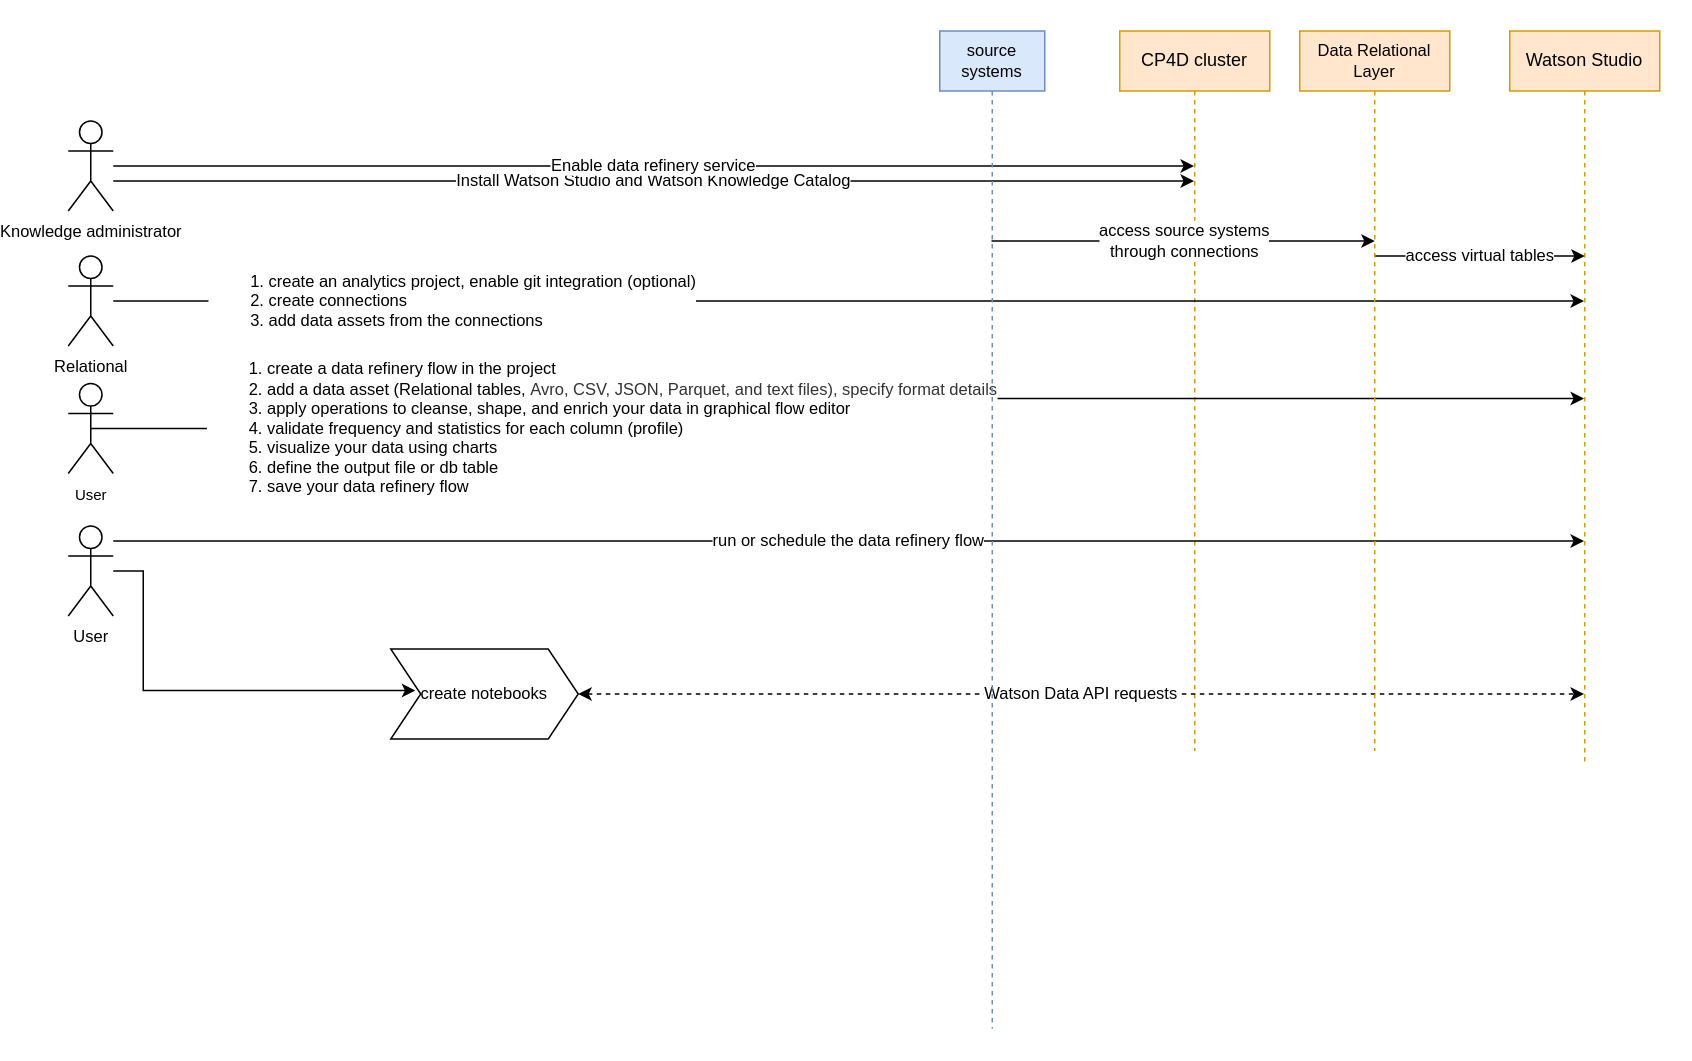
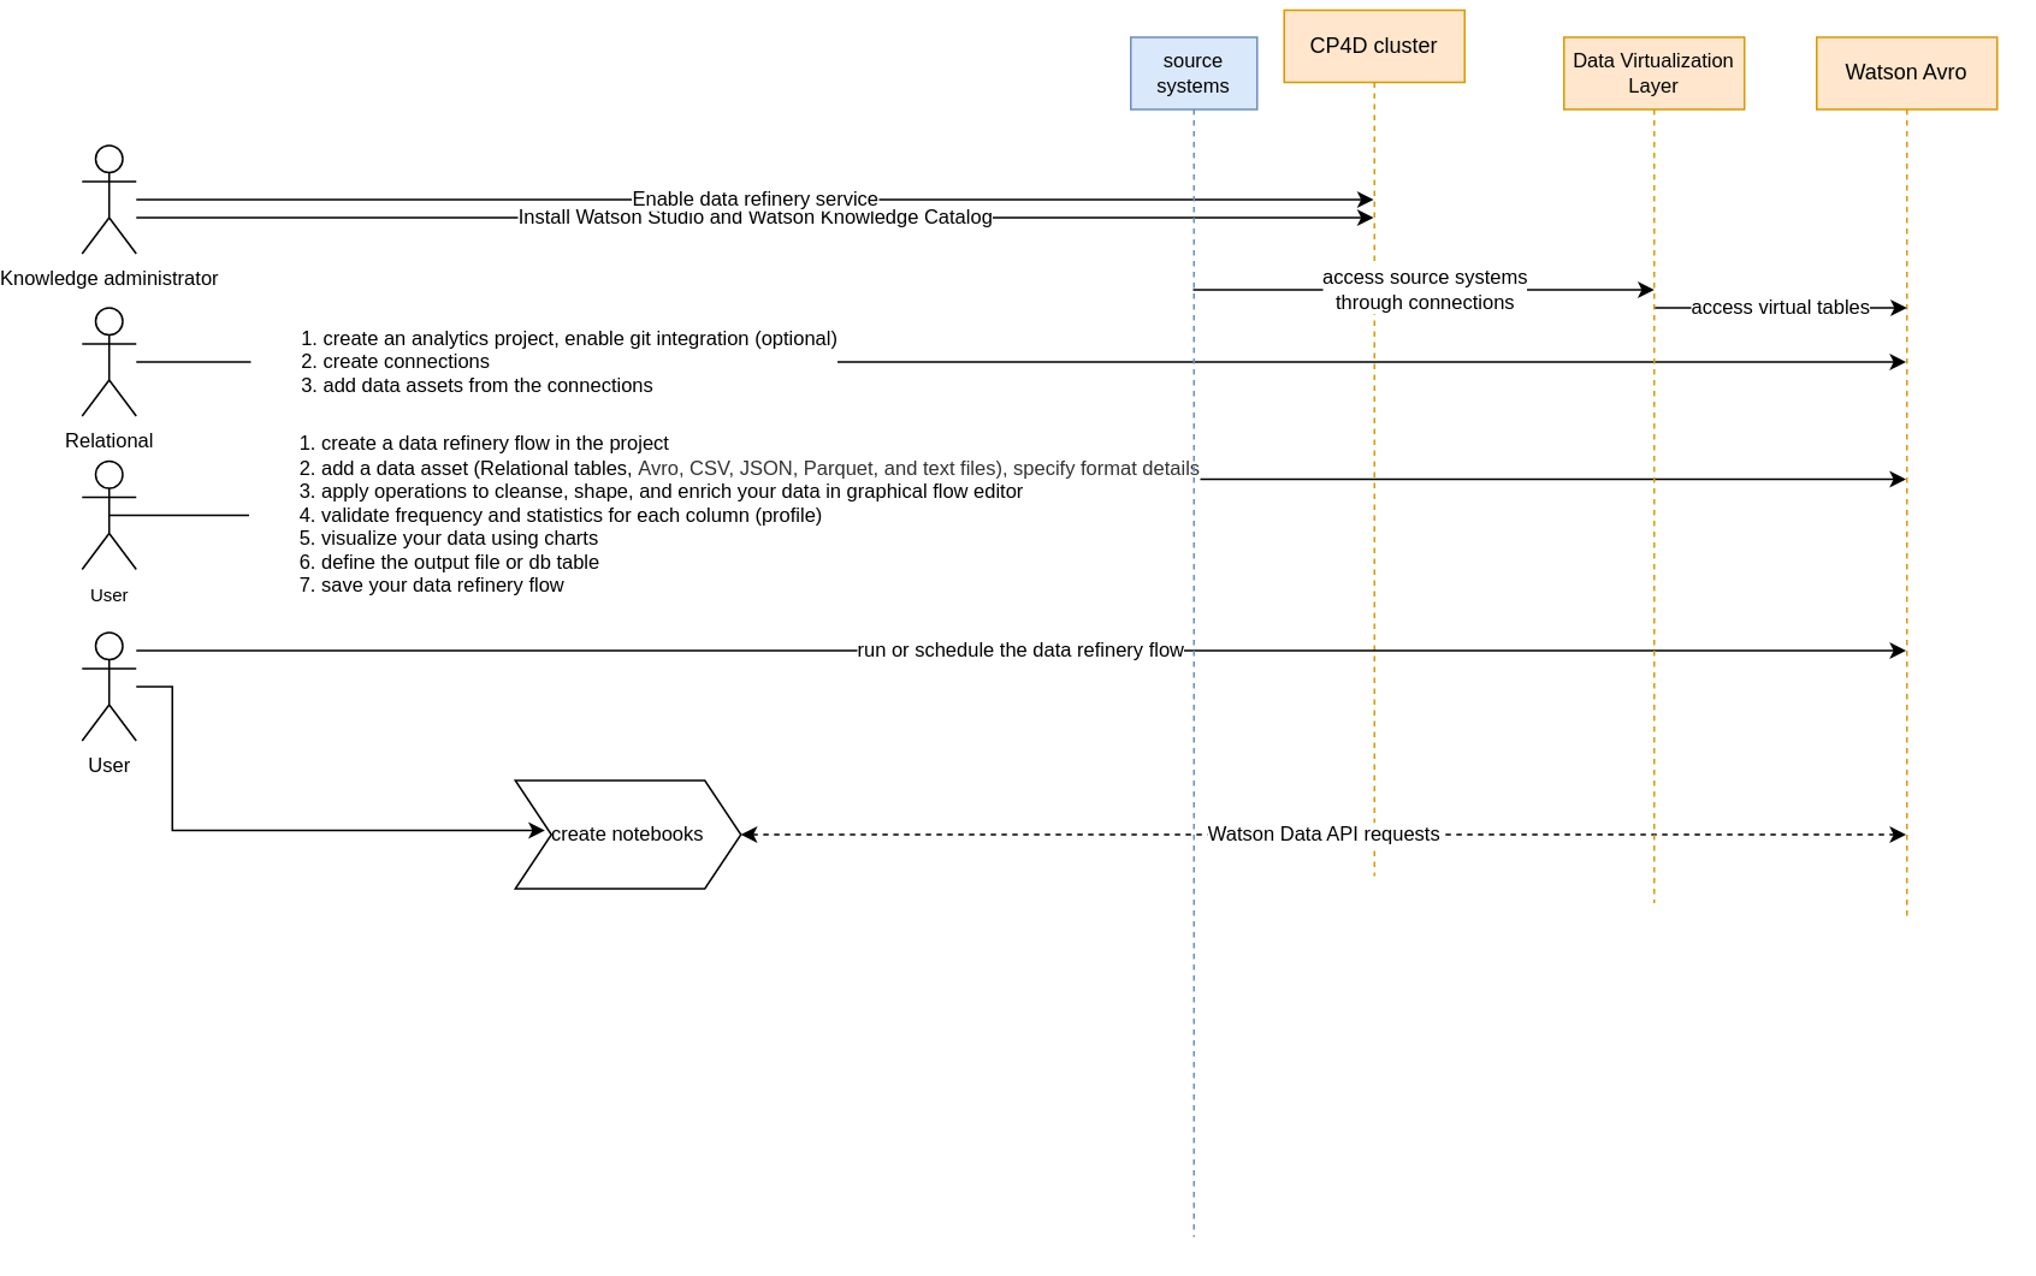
- <mxCell id="17" value="Data Relational Layer" style="shape=umlLifeline;perimeter=lifelinePerimeter;whiteSpace=wrap;html=1;container=1;collapsible=0;recursiveResize=0;outlineConnect=0;fillColor=#ffe6cc;strokeColor=#d79b00;fontSize=11;" vertex="1" parent="1"><mxGeometry x="841" y="20" width="100" height="480" as="geometry" /></mxCell>
+ <mxCell id="17" value="Data Virtualization Layer" style="shape=umlLifeline;perimeter=lifelinePerimeter;whiteSpace=wrap;html=1;container=1;collapsible=0;recursiveResize=0;outlineConnect=0;fillColor=#ffe6cc;strokeColor=#d79b00;fontSize=11;" vertex="1" parent="1"><mxGeometry x="841" y="20" width="100" height="480" as="geometry" /></mxCell>
- <mxCell id="2" value="Watson Studio" style="shape=umlLifeline;perimeter=lifelinePerimeter;whiteSpace=wrap;html=1;container=1;collapsible=0;recursiveResize=0;outlineConnect=0;fillColor=#ffe6cc;strokeColor=#d79b00;" vertex="1" parent="1"><mxGeometry x="981" y="20" width="100" height="490" as="geometry" /></mxCell>
+ <mxCell id="2" value="Watson Avro" style="shape=umlLifeline;perimeter=lifelinePerimeter;whiteSpace=wrap;html=1;container=1;collapsible=0;recursiveResize=0;outlineConnect=0;fillColor=#ffe6cc;strokeColor=#d79b00;" vertex="1" parent="1"><mxGeometry x="981" y="20" width="100" height="490" as="geometry" /></mxCell>
- <mxCell id="6" value="CP4D cluster" style="shape=umlLifeline;perimeter=lifelinePerimeter;whiteSpace=wrap;html=1;container=1;collapsible=0;recursiveResize=0;outlineConnect=0;fillColor=#ffe6cc;strokeColor=#d79b00;" vertex="1" parent="1"><mxGeometry x="721" y="20" width="100" height="480" as="geometry" /></mxCell>
+ <mxCell id="6" value="CP4D cluster" style="shape=umlLifeline;perimeter=lifelinePerimeter;whiteSpace=wrap;html=1;container=1;collapsible=0;recursiveResize=0;outlineConnect=0;fillColor=#ffe6cc;strokeColor=#d79b00;" vertex="1" parent="1"><mxGeometry x="686" y="5" width="100" height="480" as="geometry" /></mxCell>
- <mxCell id="15" value="&lt;font style=&quot;font-size: 11px&quot;&gt;create notebooks&lt;/font&gt;" style="shape=step;perimeter=stepPerimeter;whiteSpace=wrap;html=1;fixedSize=1;" vertex="1" parent="1"><mxGeometry x="235" y="432" width="125" height="60" as="geometry" /></mxCell>
+ <mxCell id="15" value="&lt;font style=&quot;font-size: 11px&quot;&gt;create notebooks&lt;/font&gt;" style="shape=step;perimeter=stepPerimeter;whiteSpace=wrap;html=1;fixedSize=1;" vertex="1" parent="1"><mxGeometry x="260" y="432" width="125" height="60" as="geometry" /></mxCell>
